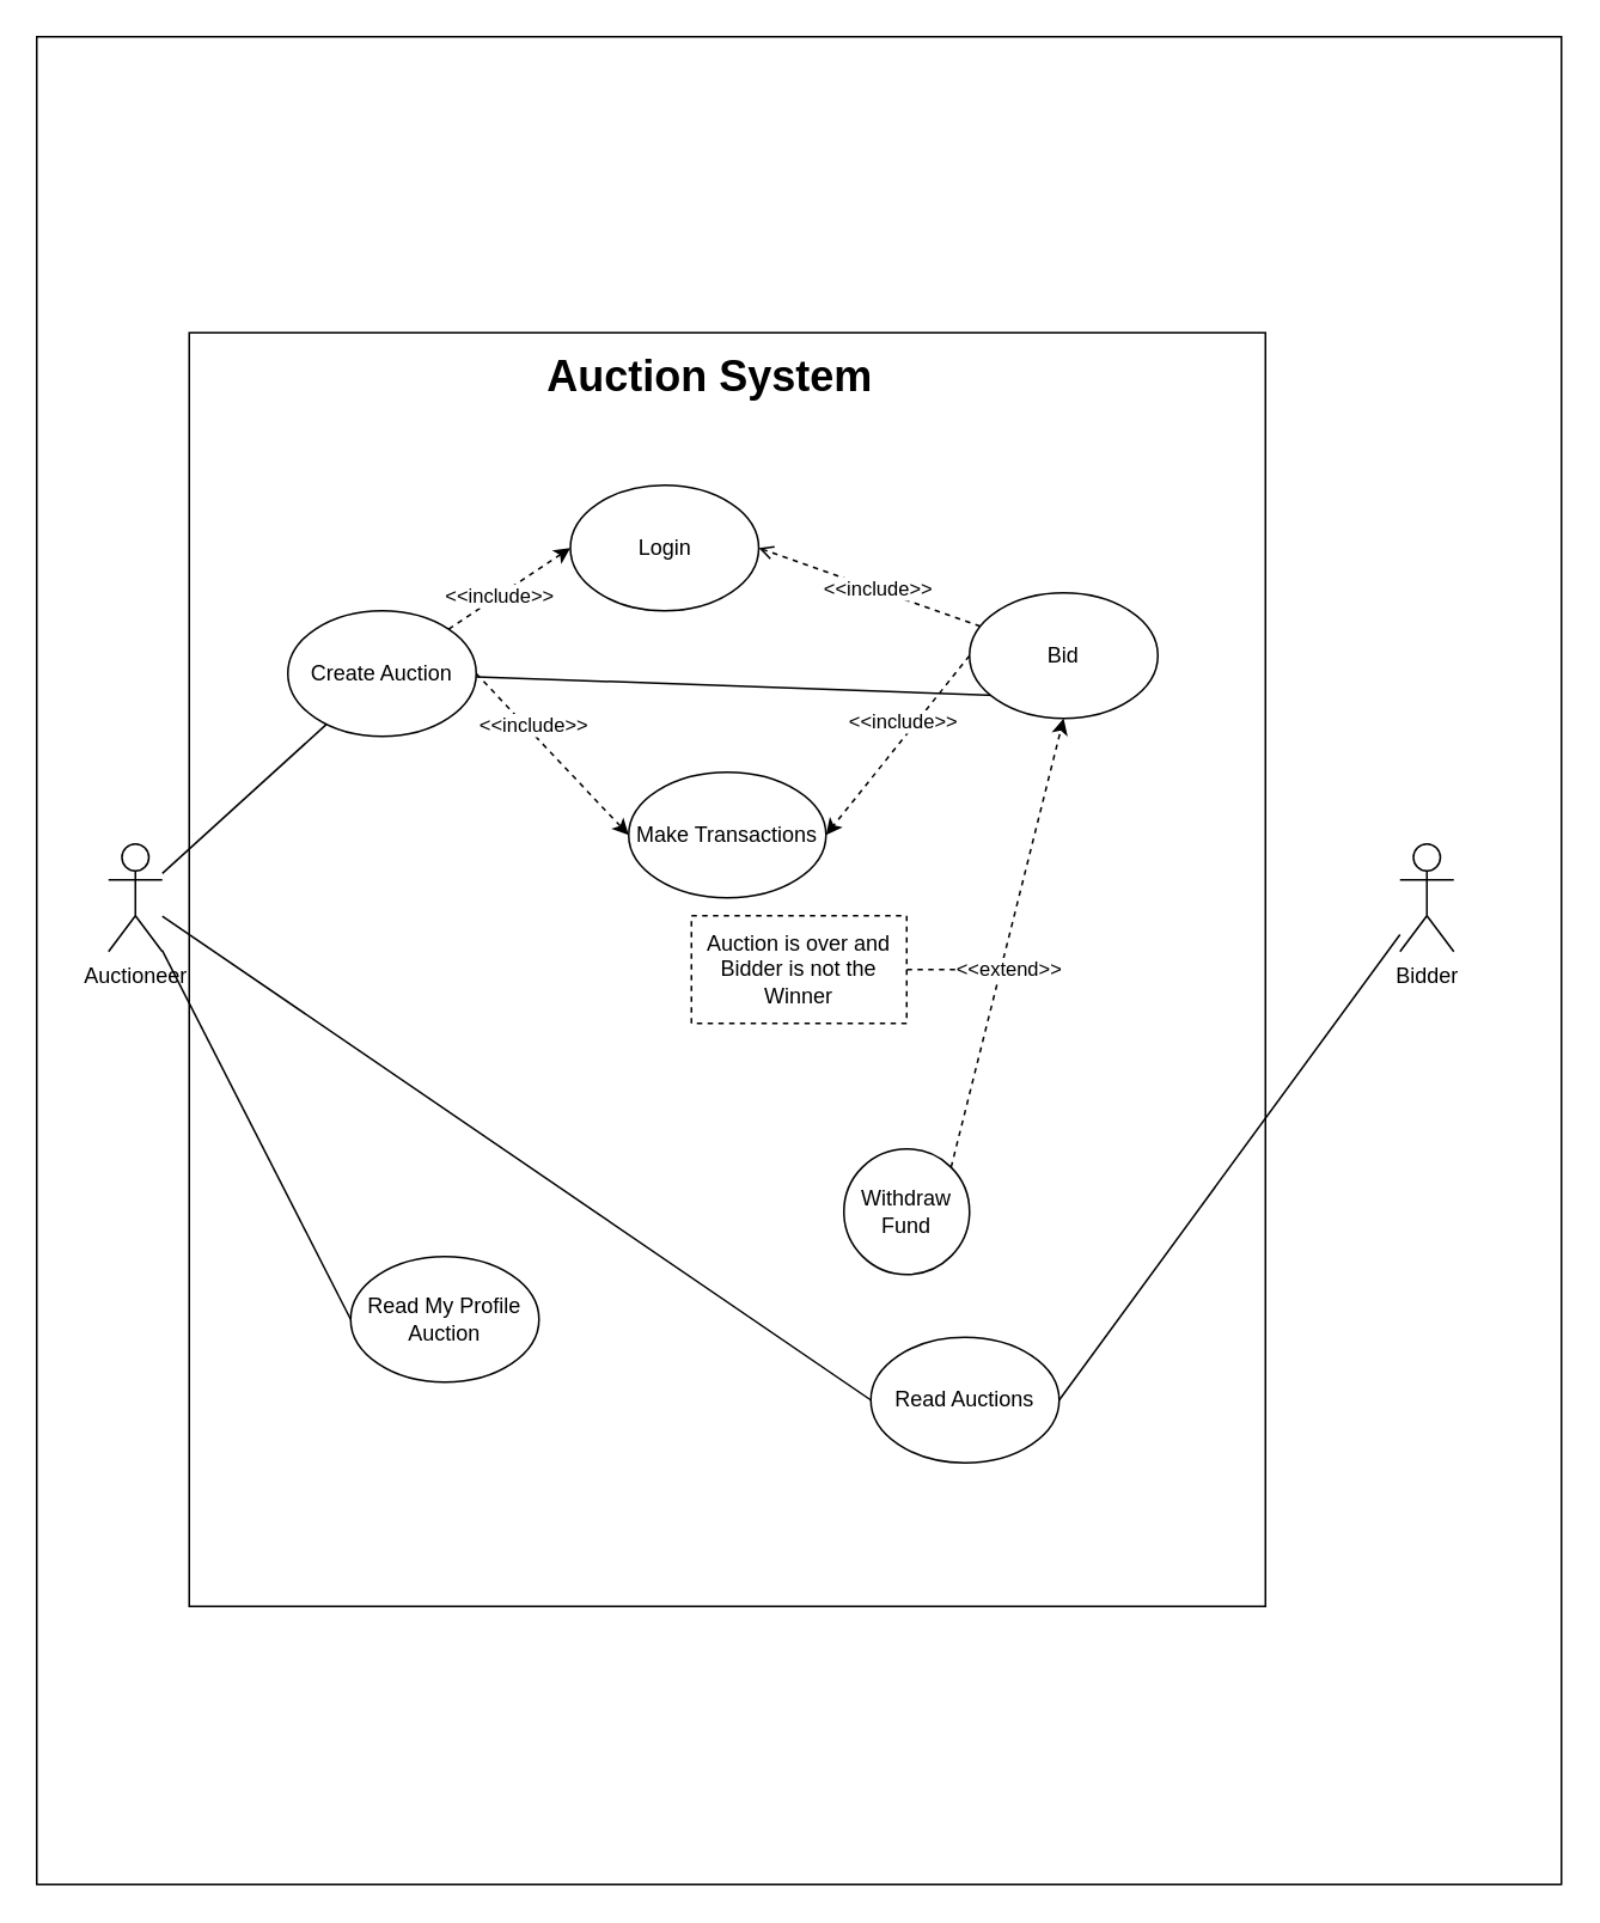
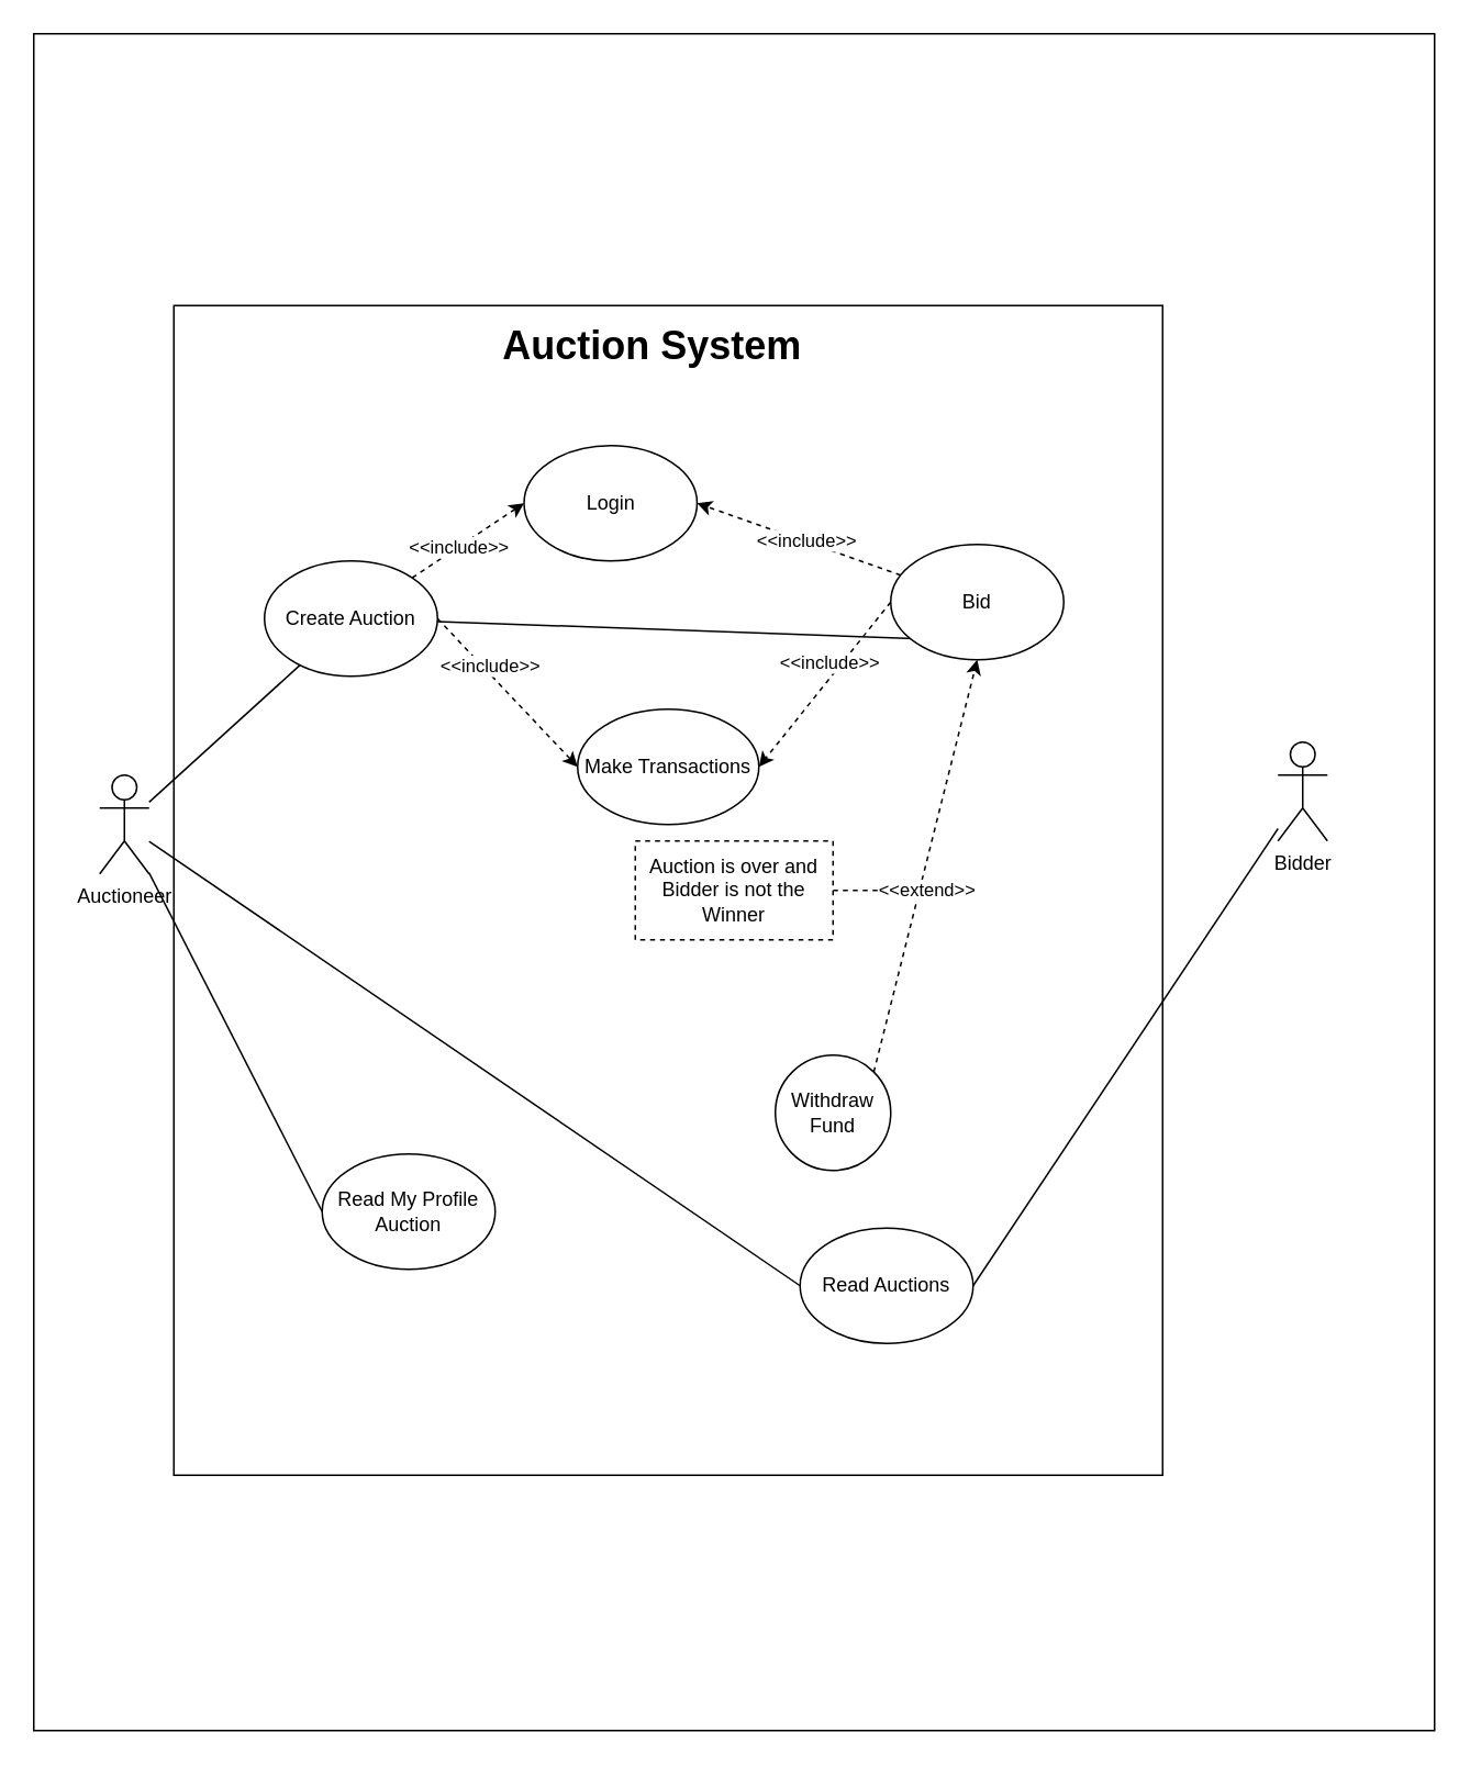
- <mxCell id="15" style="rounded=0;orthogonalLoop=1;jettySize=auto;html=1;entryX=1;entryY=0.5;entryDx=0;entryDy=0;endArrow=open;endFill=1;dashed=1;" edge="1" parent="1" source="20" target="28"><mxGeometry relative="1" as="geometry" /></mxCell>
+ <mxCell id="15" style="rounded=0;orthogonalLoop=1;jettySize=auto;html=1;entryX=1;entryY=0.5;entryDx=0;entryDy=0;endArrow=classic;endFill=1;dashed=1;" edge="1" parent="1" source="20" target="28"><mxGeometry relative="1" as="geometry" /></mxCell>
- <mxCell id="27" value="Bidder" style="shape=umlActor;verticalLabelPosition=bottom;verticalAlign=top;html=1;outlineConnect=0;" vertex="1" parent="1"><mxGeometry x="780" y="470" width="30" height="60" as="geometry" /></mxCell>
+ <mxCell id="27" value="Bidder" style="shape=umlActor;verticalLabelPosition=bottom;verticalAlign=top;html=1;outlineConnect=0;" vertex="1" parent="1"><mxGeometry x="775" y="450" width="30" height="60" as="geometry" /></mxCell>
